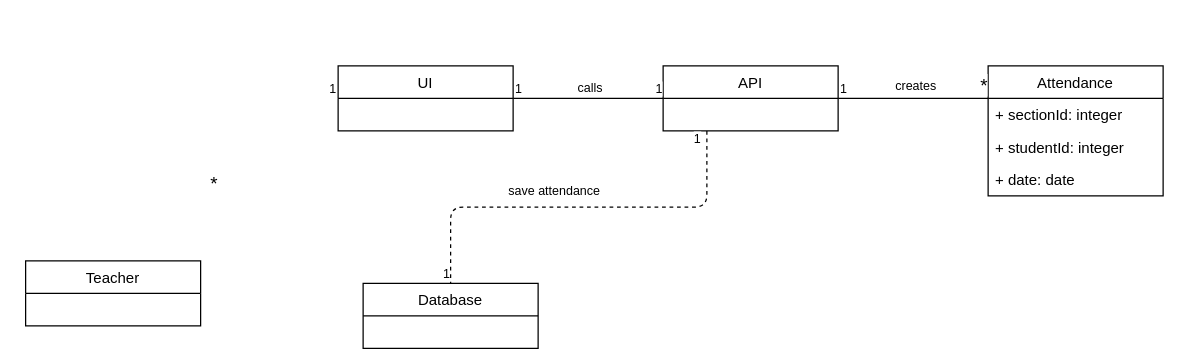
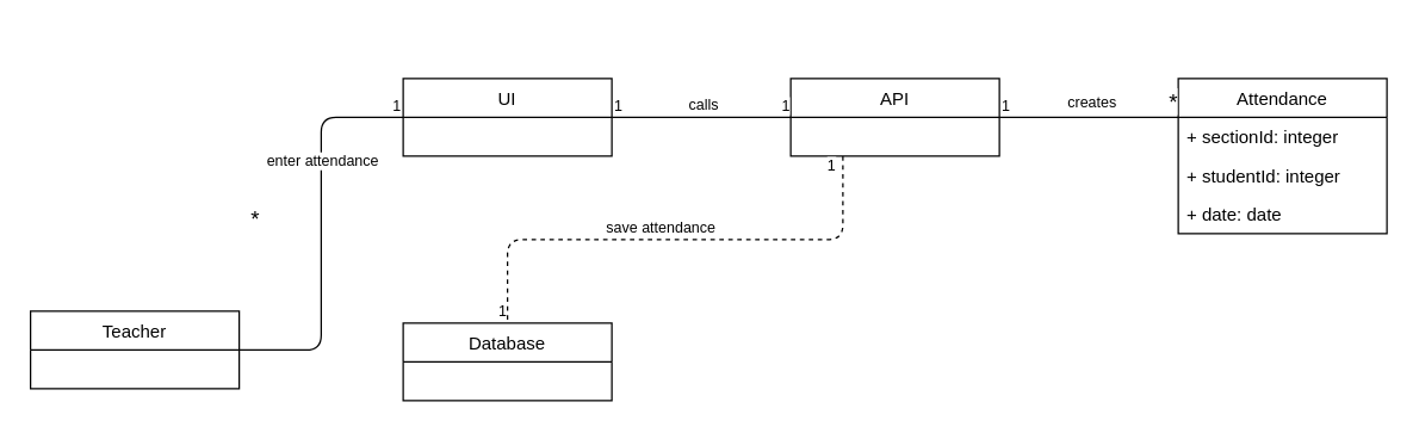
+ <mxCell id="6" value="" style="endArrow=none;html=1;edgeStyle=orthogonalEdgeStyle;entryX=0;entryY=0.5;entryDx=0;entryDy=0;exitX=1;exitY=0.5;exitDx=0;exitDy=0;" parent="1" source="2" target="4" edge="1"><mxGeometry relative="1" as="geometry"><mxPoint x="160" y="147" as="sourcePoint" /><mxPoint x="240" y="106" as="targetPoint" /></mxGeometry></mxCell>
+ <mxCell id="7" value="enter attendance" style="resizable=0;html=1;align=right;verticalAlign=bottom;labelBackgroundColor=#ffffff;fontSize=10;" parent="6" connectable="0" vertex="1"><mxGeometry x="1" relative="1" as="geometry"><mxPoint x="-16" y="37" as="offset" /></mxGeometry></mxCell>
- <mxCell id="3" value="Database" style="swimlane;fontStyle=0;childLayout=stackLayout;horizontal=1;startSize=26;fillColor=none;horizontalStack=0;resizeParent=1;resizeParentMax=0;resizeLast=0;collapsible=1;marginBottom=0;" parent="1" vertex="1"><mxGeometry x="290" y="226" width="140" height="52" as="geometry" /></mxCell>
+ <mxCell id="3" value="Database" style="swimlane;fontStyle=0;childLayout=stackLayout;horizontal=1;startSize=26;fillColor=none;horizontalStack=0;resizeParent=1;resizeParentMax=0;resizeLast=0;collapsible=1;marginBottom=0;" parent="1" vertex="1"><mxGeometry x="270" y="216" width="140" height="52" as="geometry" /></mxCell>
